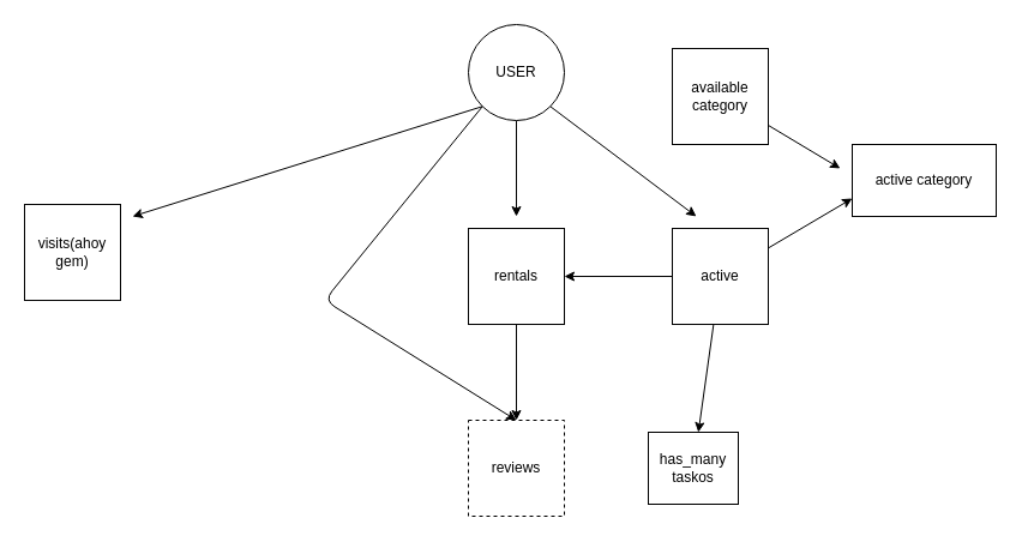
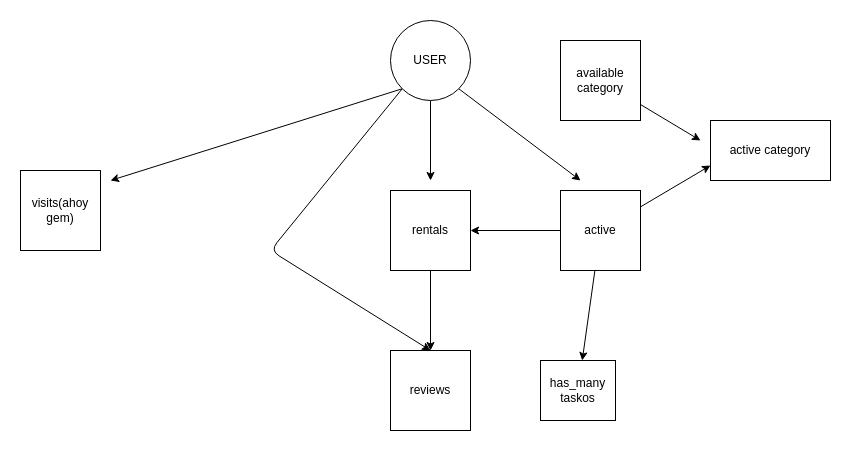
- <mxCell id="13" value="reviews" style="whiteSpace=wrap;html=1;aspect=fixed;dashed=1;" parent="1" vertex="1"><mxGeometry x="390" y="350" width="80" height="80" as="geometry" /></mxCell>
+ <mxCell id="13" value="reviews" style="whiteSpace=wrap;html=1;aspect=fixed;" parent="1" vertex="1"><mxGeometry x="390" y="350" width="80" height="80" as="geometry" /></mxCell>
